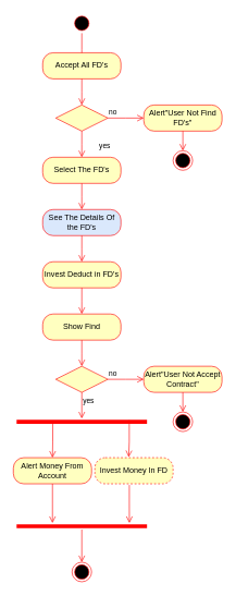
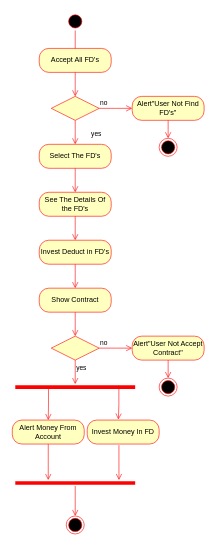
- <mxCell id="14" value="See The Details Of the FD's" style="rounded=1;whiteSpace=wrap;html=1;arcSize=40;fontColor=#000000;fillColor=#dae8fc;strokeColor=#ff0000;" vertex="1" parent="1"><mxGeometry x="65" y="320" width="120" height="40" as="geometry" /></mxCell>
+ <mxCell id="14" value="See The Details Of the FD's" style="rounded=1;whiteSpace=wrap;html=1;arcSize=40;fontColor=#000000;fillColor=#ffffc0;strokeColor=#ff0000;" vertex="1" parent="1"><mxGeometry x="65" y="320" width="120" height="40" as="geometry" /></mxCell>
- <mxCell id="18" value="Show Find" style="rounded=1;whiteSpace=wrap;html=1;arcSize=40;fontColor=#000000;fillColor=#ffffc0;strokeColor=#ff0000;" vertex="1" parent="1"><mxGeometry x="65" y="480" width="120" height="40" as="geometry" /></mxCell>
+ <mxCell id="18" value="Show Contract" style="rounded=1;whiteSpace=wrap;html=1;arcSize=40;fontColor=#000000;fillColor=#ffffc0;strokeColor=#ff0000;" vertex="1" parent="1"><mxGeometry x="65" y="480" width="120" height="40" as="geometry" /></mxCell>
- <mxCell id="31" value="Invest Money In FD" style="rounded=1;whiteSpace=wrap;html=1;arcSize=40;fontColor=#000000;fillColor=#ffffc0;strokeColor=#ff0000;dashed=1;" vertex="1" parent="1"><mxGeometry x="145" y="700" width="120" height="40" as="geometry" /></mxCell>
+ <mxCell id="31" value="Invest Money In FD" style="rounded=1;whiteSpace=wrap;html=1;arcSize=40;fontColor=#000000;fillColor=#ffffc0;strokeColor=#ff0000;" vertex="1" parent="1"><mxGeometry x="145" y="700" width="120" height="40" as="geometry" /></mxCell>
